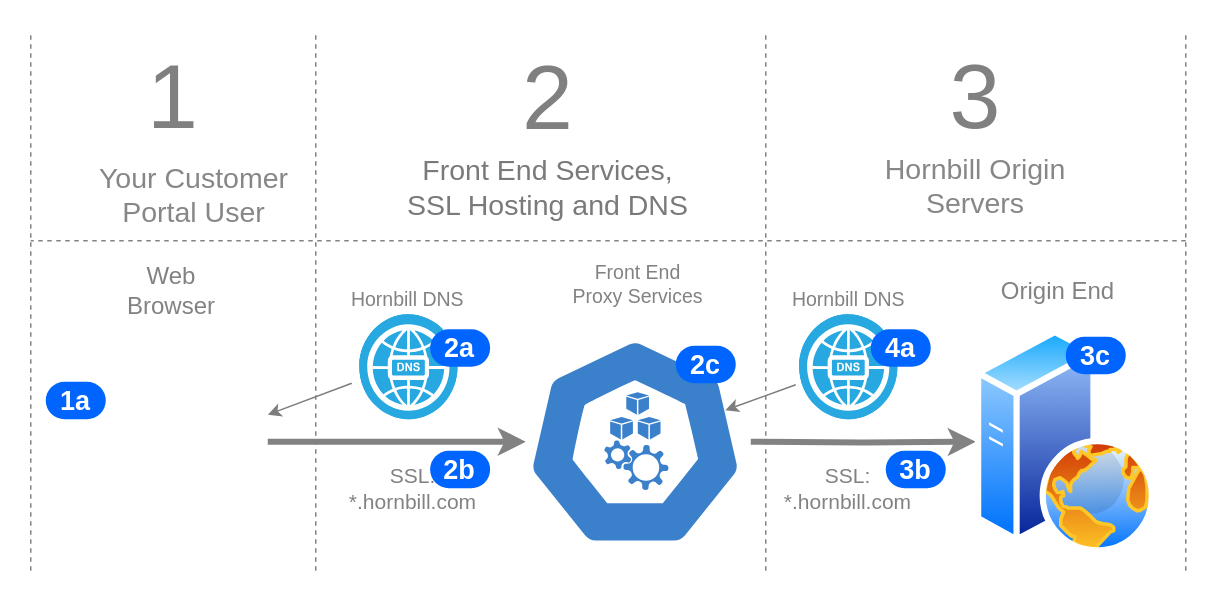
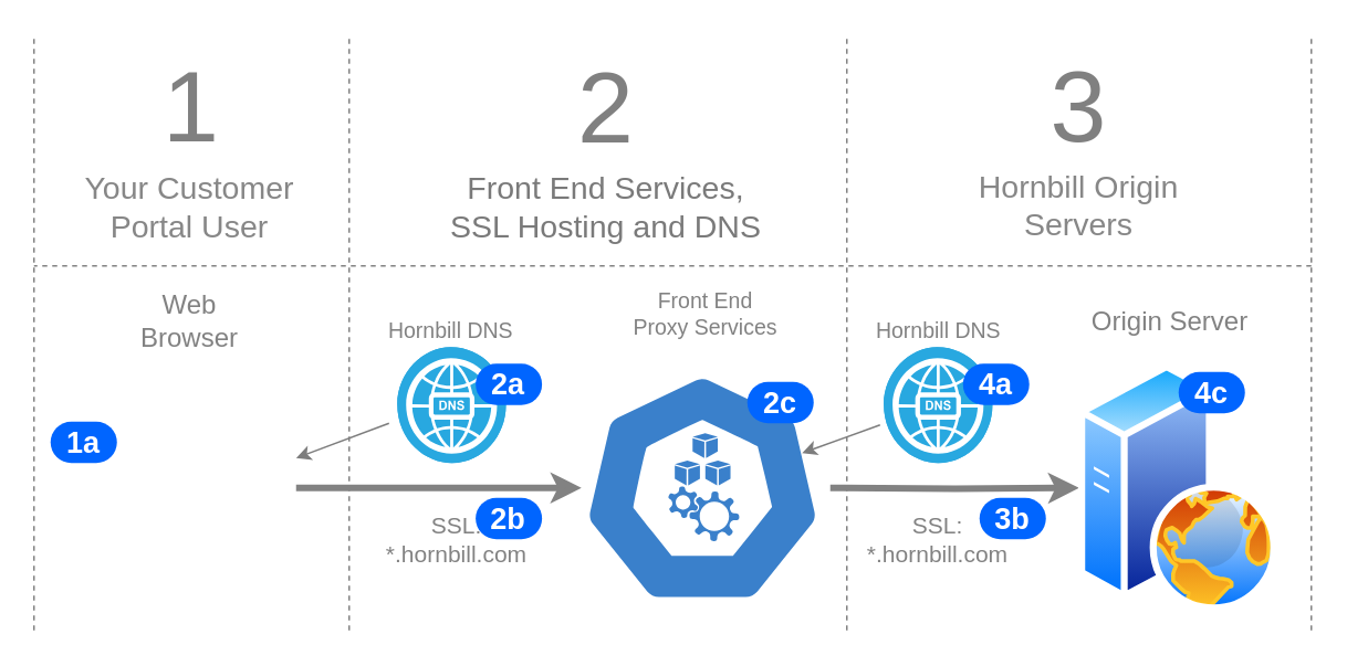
- <mxCell id="16" value="Your Customer Portal User" style="text;strokeColor=none;align=center;fillColor=none;html=1;verticalAlign=middle;whiteSpace=wrap;rounded=0;fontSize=19;fontColor=#878787;" parent="1" vertex="1"><mxGeometry x="59" y="115" width="140" height="30" as="geometry" /></mxCell>
+ <mxCell id="16" value="Your Customer Portal User" style="text;strokeColor=none;align=center;fillColor=none;html=1;verticalAlign=middle;whiteSpace=wrap;rounded=0;fontSize=19;fontColor=#878787;" parent="1" vertex="1"><mxGeometry x="44" y="110" width="140" height="30" as="geometry" /></mxCell>
- <mxCell id="9" value="Origin End" style="text;strokeColor=none;align=center;fillColor=none;html=1;verticalAlign=middle;whiteSpace=wrap;rounded=0;fontSize=16;fontColor=#828282;" parent="1" vertex="1"><mxGeometry x="640" y="178" width="130" height="30" as="geometry" /></mxCell>
+ <mxCell id="9" value="Origin Server" style="text;strokeColor=none;align=center;fillColor=none;html=1;verticalAlign=middle;whiteSpace=wrap;rounded=0;fontSize=16;fontColor=#828282;" parent="1" vertex="1"><mxGeometry x="640" y="178" width="130" height="30" as="geometry" /></mxCell>
- <mxCell id="35" value="3c" style="rounded=1;fillColor=#0065FF;strokeColor=none;html=1;fontColor=#ffffff;align=center;verticalAlign=middle;whiteSpace=wrap;fontSize=18;fontStyle=1;arcSize=50;sketch=0;" vertex="1" parent="1"><mxGeometry x="710" y="224" width="40" height="25" as="geometry" /></mxCell>
+ <mxCell id="35" value="4c" style="rounded=1;fillColor=#0065FF;strokeColor=none;html=1;fontColor=#ffffff;align=center;verticalAlign=middle;whiteSpace=wrap;fontSize=18;fontStyle=1;arcSize=50;sketch=0;" vertex="1" parent="1"><mxGeometry x="710" y="224" width="40" height="25" as="geometry" /></mxCell>
